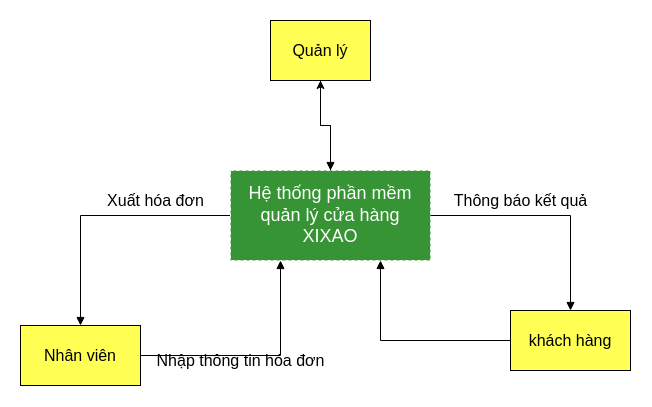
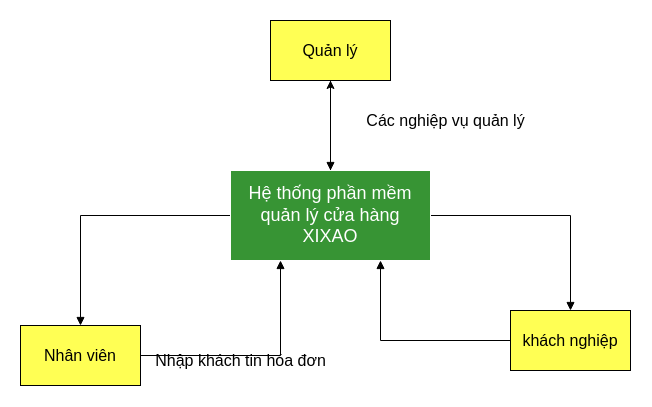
- <mxCell id="7" value="&lt;font style=&quot;font-size: 16px&quot;&gt;Quản lý&lt;/font&gt;" style="rounded=0;whiteSpace=wrap;html=1;fillColor=#FFFF54;" vertex="1" parent="1"><mxGeometry x="270" y="20" width="100" height="60" as="geometry" /></mxCell>
+ <mxCell id="7" value="&lt;font style=&quot;font-size: 16px&quot;&gt;Quản lý&lt;/font&gt;" style="rounded=0;whiteSpace=wrap;html=1;fillColor=#FFFF54;" vertex="1" parent="1"><mxGeometry x="270" y="20" width="120" height="60" as="geometry" /></mxCell>
+ <mxCell id="8" value="Các nghiệp vụ quản lý" style="text;html=1;align=center;verticalAlign=middle;resizable=0;points=[];;autosize=1;fontSize=16;" vertex="1" parent="1"><mxGeometry x="360" y="110" width="170" height="20" as="geometry" /></mxCell>
- <mxCell id="14" value="Xuất hóa đơn" style="text;html=1;align=center;verticalAlign=middle;resizable=0;points=[];;autosize=1;fontSize=16;" vertex="1" parent="1"><mxGeometry x="100" y="190" width="110" height="20" as="geometry" /></mxCell>
- <mxCell id="13" value="Thông báo kết quả" style="text;html=1;align=center;verticalAlign=middle;resizable=0;points=[];;autosize=1;fontSize=16;" vertex="1" parent="1"><mxGeometry x="445" y="190" width="150" height="20" as="geometry" /></mxCell>
- <mxCell id="5" value="&lt;font style=&quot;font-size: 18px&quot; color=&quot;#ffffff&quot;&gt;Hệ thống phần mềm quản lý cửa hàng XIXAO&lt;/font&gt;" style="rounded=0;whiteSpace=wrap;html=1;strokeColor=#FFFFFF;fillColor=#379434;dashed=1;" vertex="1" parent="1"><mxGeometry x="230" y="170" width="200" height="90" as="geometry" /></mxCell>
+ <mxCell id="5" value="&lt;font style=&quot;font-size: 18px&quot; color=&quot;#ffffff&quot;&gt;Hệ thống phần mềm quản lý cửa hàng XIXAO&lt;/font&gt;" style="rounded=0;whiteSpace=wrap;html=1;strokeColor=#FFFFFF;fillColor=#379434;" vertex="1" parent="1"><mxGeometry x="230" y="170" width="200" height="90" as="geometry" /></mxCell>
- <mxCell id="12" value="khách hàng" style="rounded=0;whiteSpace=wrap;html=1;fontSize=16;fillColor=#FFFF54;" vertex="1" parent="1"><mxGeometry x="510" y="310" width="120" height="60" as="geometry" /></mxCell>
+ <mxCell id="12" value="khách nghiệp" style="rounded=0;whiteSpace=wrap;html=1;fontSize=16;fillColor=#FFFF54;" vertex="1" parent="1"><mxGeometry x="510" y="310" width="120" height="60" as="geometry" /></mxCell>
- <mxCell id="15" value="Nhập thông tin hóa đơn" style="text;html=1;align=center;verticalAlign=middle;resizable=0;points=[];;autosize=1;fontSize=16;" vertex="1" parent="1"><mxGeometry x="150" y="350" width="180" height="20" as="geometry" /></mxCell>
+ <mxCell id="15" value="Nhập khách tin hóa đơn" style="text;html=1;align=center;verticalAlign=middle;resizable=0;points=[];;autosize=1;fontSize=16;" vertex="1" parent="1"><mxGeometry x="150" y="350" width="180" height="20" as="geometry" /></mxCell>
